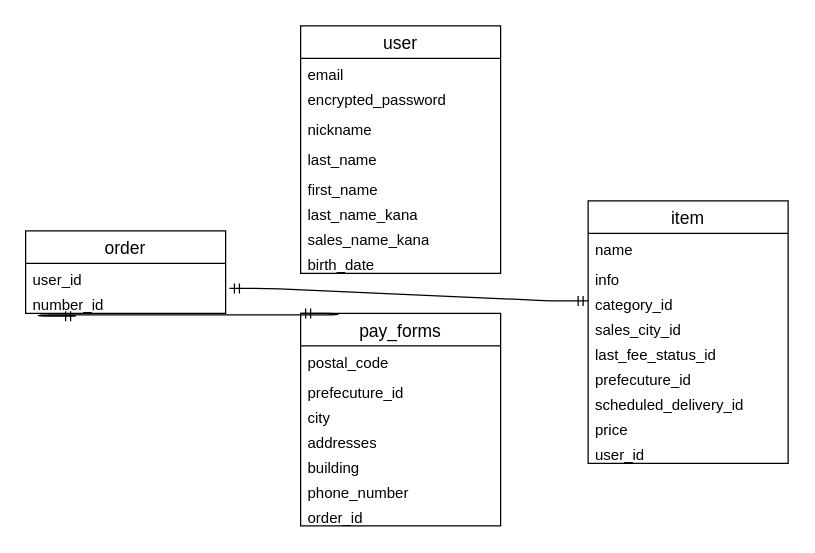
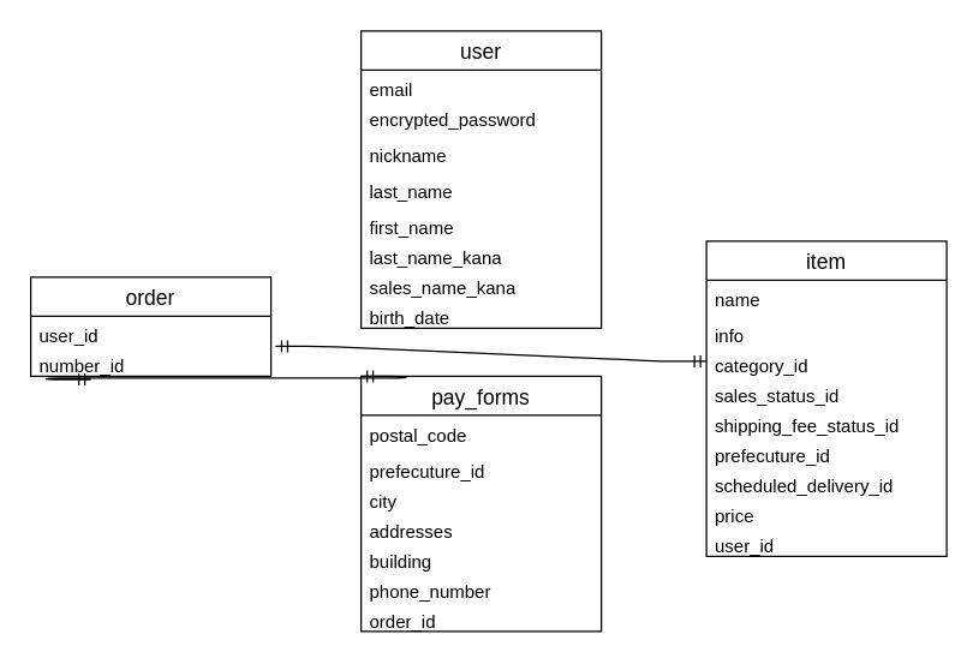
- <mxCell id="15" value="sales_city_id" style="text;strokeColor=none;fillColor=none;spacingLeft=4;spacingRight=4;overflow=hidden;rotatable=0;points=[[0,0.5],[1,0.5]];portConstraint=eastwest;fontSize=12;whiteSpace=wrap;html=1;" vertex="1" parent="11"><mxGeometry y="90" width="160" height="20" as="geometry" /></mxCell>
+ <mxCell id="15" value="sales_status_id" style="text;strokeColor=none;fillColor=none;spacingLeft=4;spacingRight=4;overflow=hidden;rotatable=0;points=[[0,0.5],[1,0.5]];portConstraint=eastwest;fontSize=12;whiteSpace=wrap;html=1;" vertex="1" parent="11"><mxGeometry y="90" width="160" height="20" as="geometry" /></mxCell>
- <mxCell id="16" value="last_fee_status_id" style="text;strokeColor=none;fillColor=none;spacingLeft=4;spacingRight=4;overflow=hidden;rotatable=0;points=[[0,0.5],[1,0.5]];portConstraint=eastwest;fontSize=12;whiteSpace=wrap;html=1;" vertex="1" parent="11"><mxGeometry y="110" width="160" height="20" as="geometry" /></mxCell>
+ <mxCell id="16" value="shipping_fee_status_id" style="text;strokeColor=none;fillColor=none;spacingLeft=4;spacingRight=4;overflow=hidden;rotatable=0;points=[[0,0.5],[1,0.5]];portConstraint=eastwest;fontSize=12;whiteSpace=wrap;html=1;" vertex="1" parent="11"><mxGeometry y="110" width="160" height="20" as="geometry" /></mxCell>
